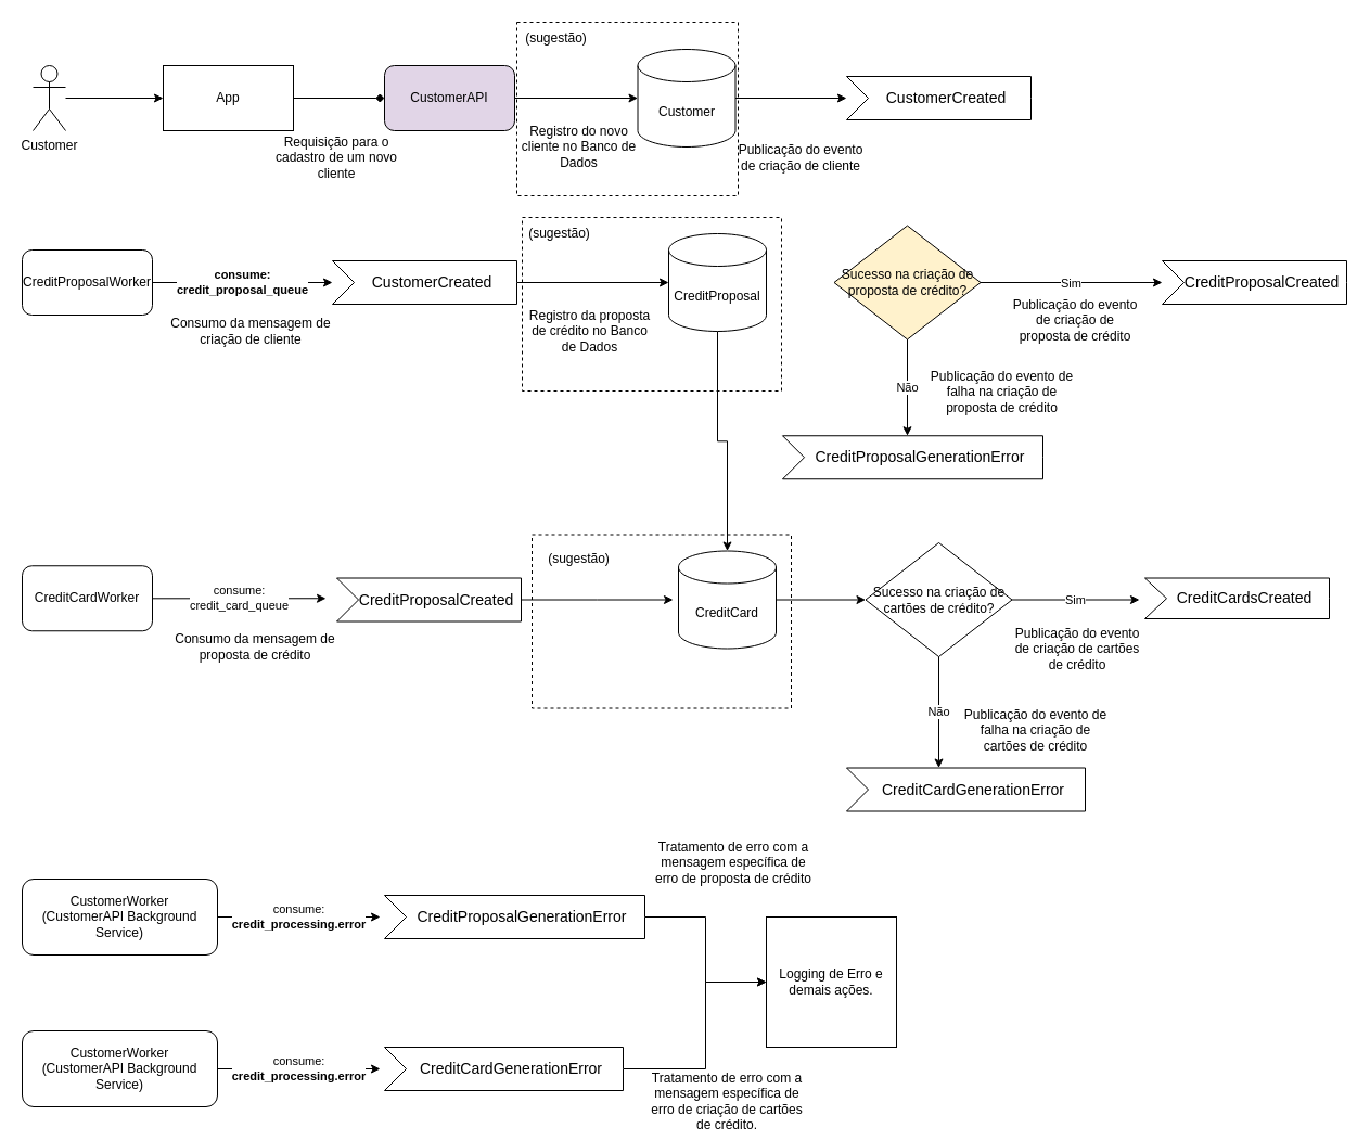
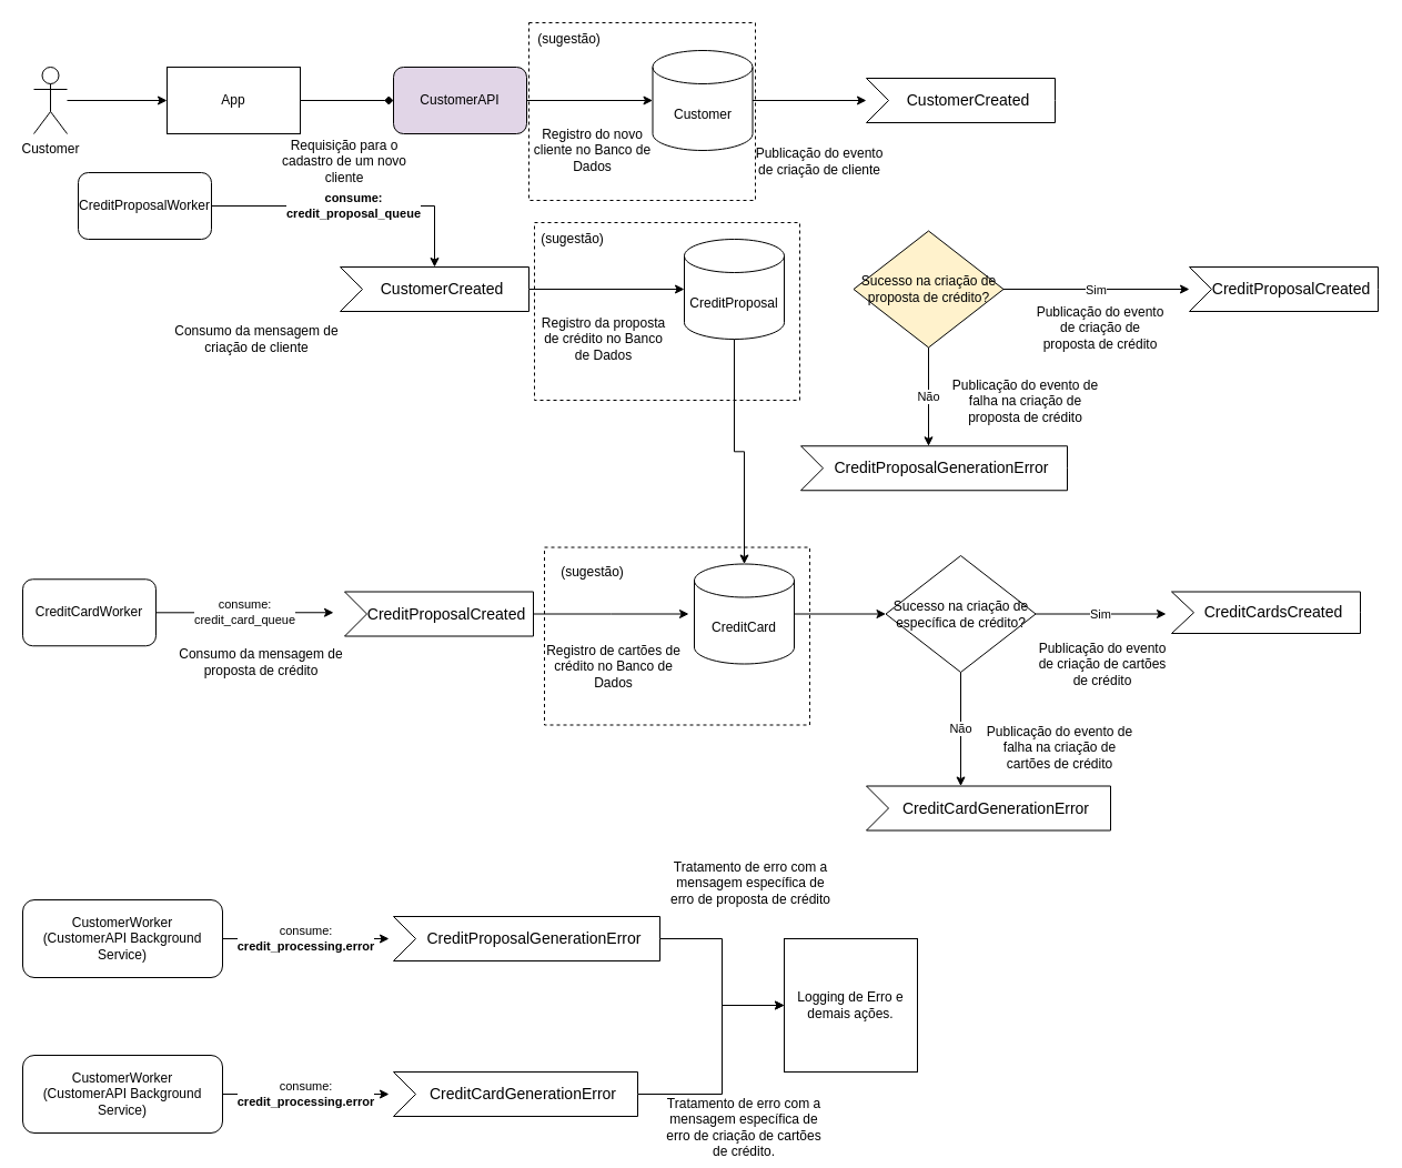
- <mxCell id="15" value="CreditProposalWorker" style="rounded=1;whiteSpace=wrap;html=1;" vertex="1" parent="1"><mxGeometry x="20" y="230" width="120" height="60" as="geometry" /></mxCell>
+ <mxCell id="15" value="CreditProposalWorker" style="rounded=1;whiteSpace=wrap;html=1;" vertex="1" parent="1"><mxGeometry x="70" y="155" width="120" height="60" as="geometry" /></mxCell>
- <mxCell id="42" value="Sucesso na criação de cartões de crédito?" style="rhombus;whiteSpace=wrap;html=1;" vertex="1" parent="1"><mxGeometry x="797.5" y="500" width="135" height="105" as="geometry" /></mxCell>
+ <mxCell id="42" value="Sucesso na criação de específica de crédito?" style="rhombus;whiteSpace=wrap;html=1;" vertex="1" parent="1"><mxGeometry x="797.5" y="500" width="135" height="105" as="geometry" /></mxCell>
+ <mxCell id="47" value="Registro de cartões de crédito no Banco de Dados" style="text;html=1;align=center;verticalAlign=middle;whiteSpace=wrap;rounded=0;" vertex="1" parent="1"><mxGeometry x="490" y="585" width="125" height="30" as="geometry" /></mxCell>
